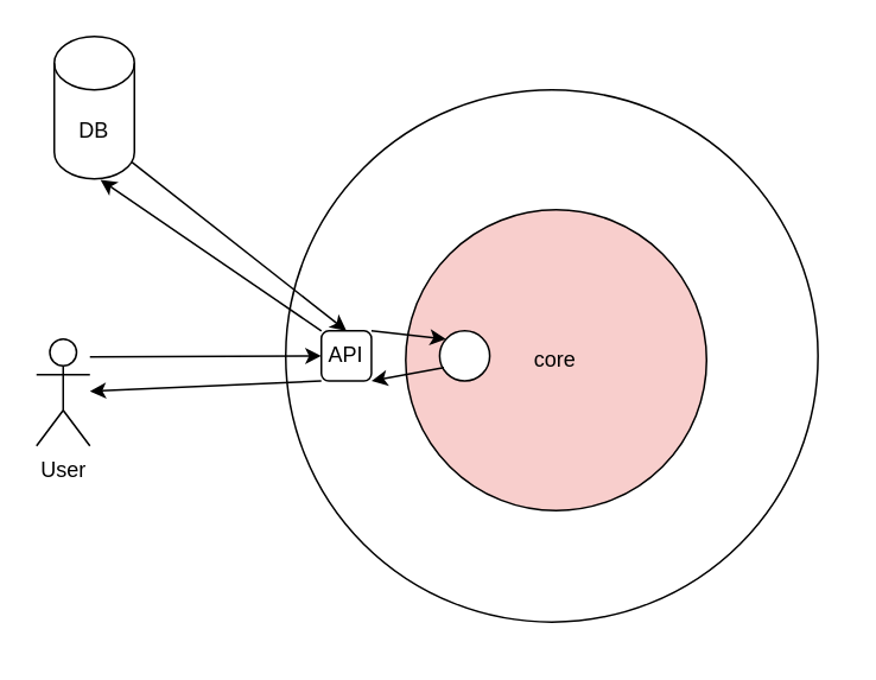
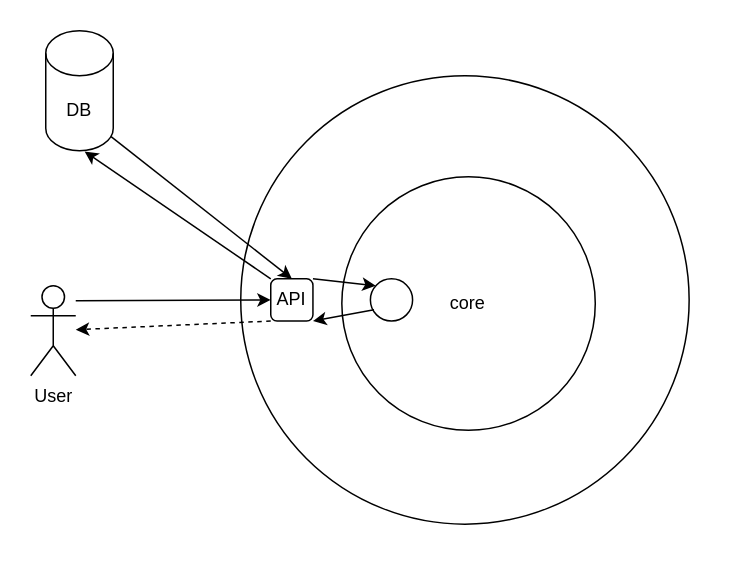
- <mxCell id="4" value="core" style="ellipse;whiteSpace=wrap;html=1;aspect=fixed;fillColor=#f8cecc;" vertex="1" parent="2"><mxGeometry x="67.391" y="67.391" width="168.96" height="168.96" as="geometry" /></mxCell>
+ <mxCell id="4" value="core" style="ellipse;whiteSpace=wrap;html=1;aspect=fixed;" vertex="1" parent="2"><mxGeometry x="67.391" y="67.391" width="168.96" height="168.96" as="geometry" /></mxCell>
- <mxCell id="11" value="" style="endArrow=classic;html=1;rounded=0;exitX=0;exitY=1;exitDx=0;exitDy=0;" edge="1" parent="1" source="5" target="10"><mxGeometry width="50" height="50" relative="1" as="geometry"><mxPoint x="250" y="260" as="sourcePoint" /><mxPoint x="300" y="210" as="targetPoint" /></mxGeometry></mxCell>
+ <mxCell id="11" value="" style="endArrow=classic;html=1;rounded=0;exitX=0;exitY=1;exitDx=0;exitDy=0;dashed=1;" edge="1" parent="1" source="5" target="10"><mxGeometry width="50" height="50" relative="1" as="geometry"><mxPoint x="250" y="260" as="sourcePoint" /><mxPoint x="300" y="210" as="targetPoint" /></mxGeometry></mxCell>
